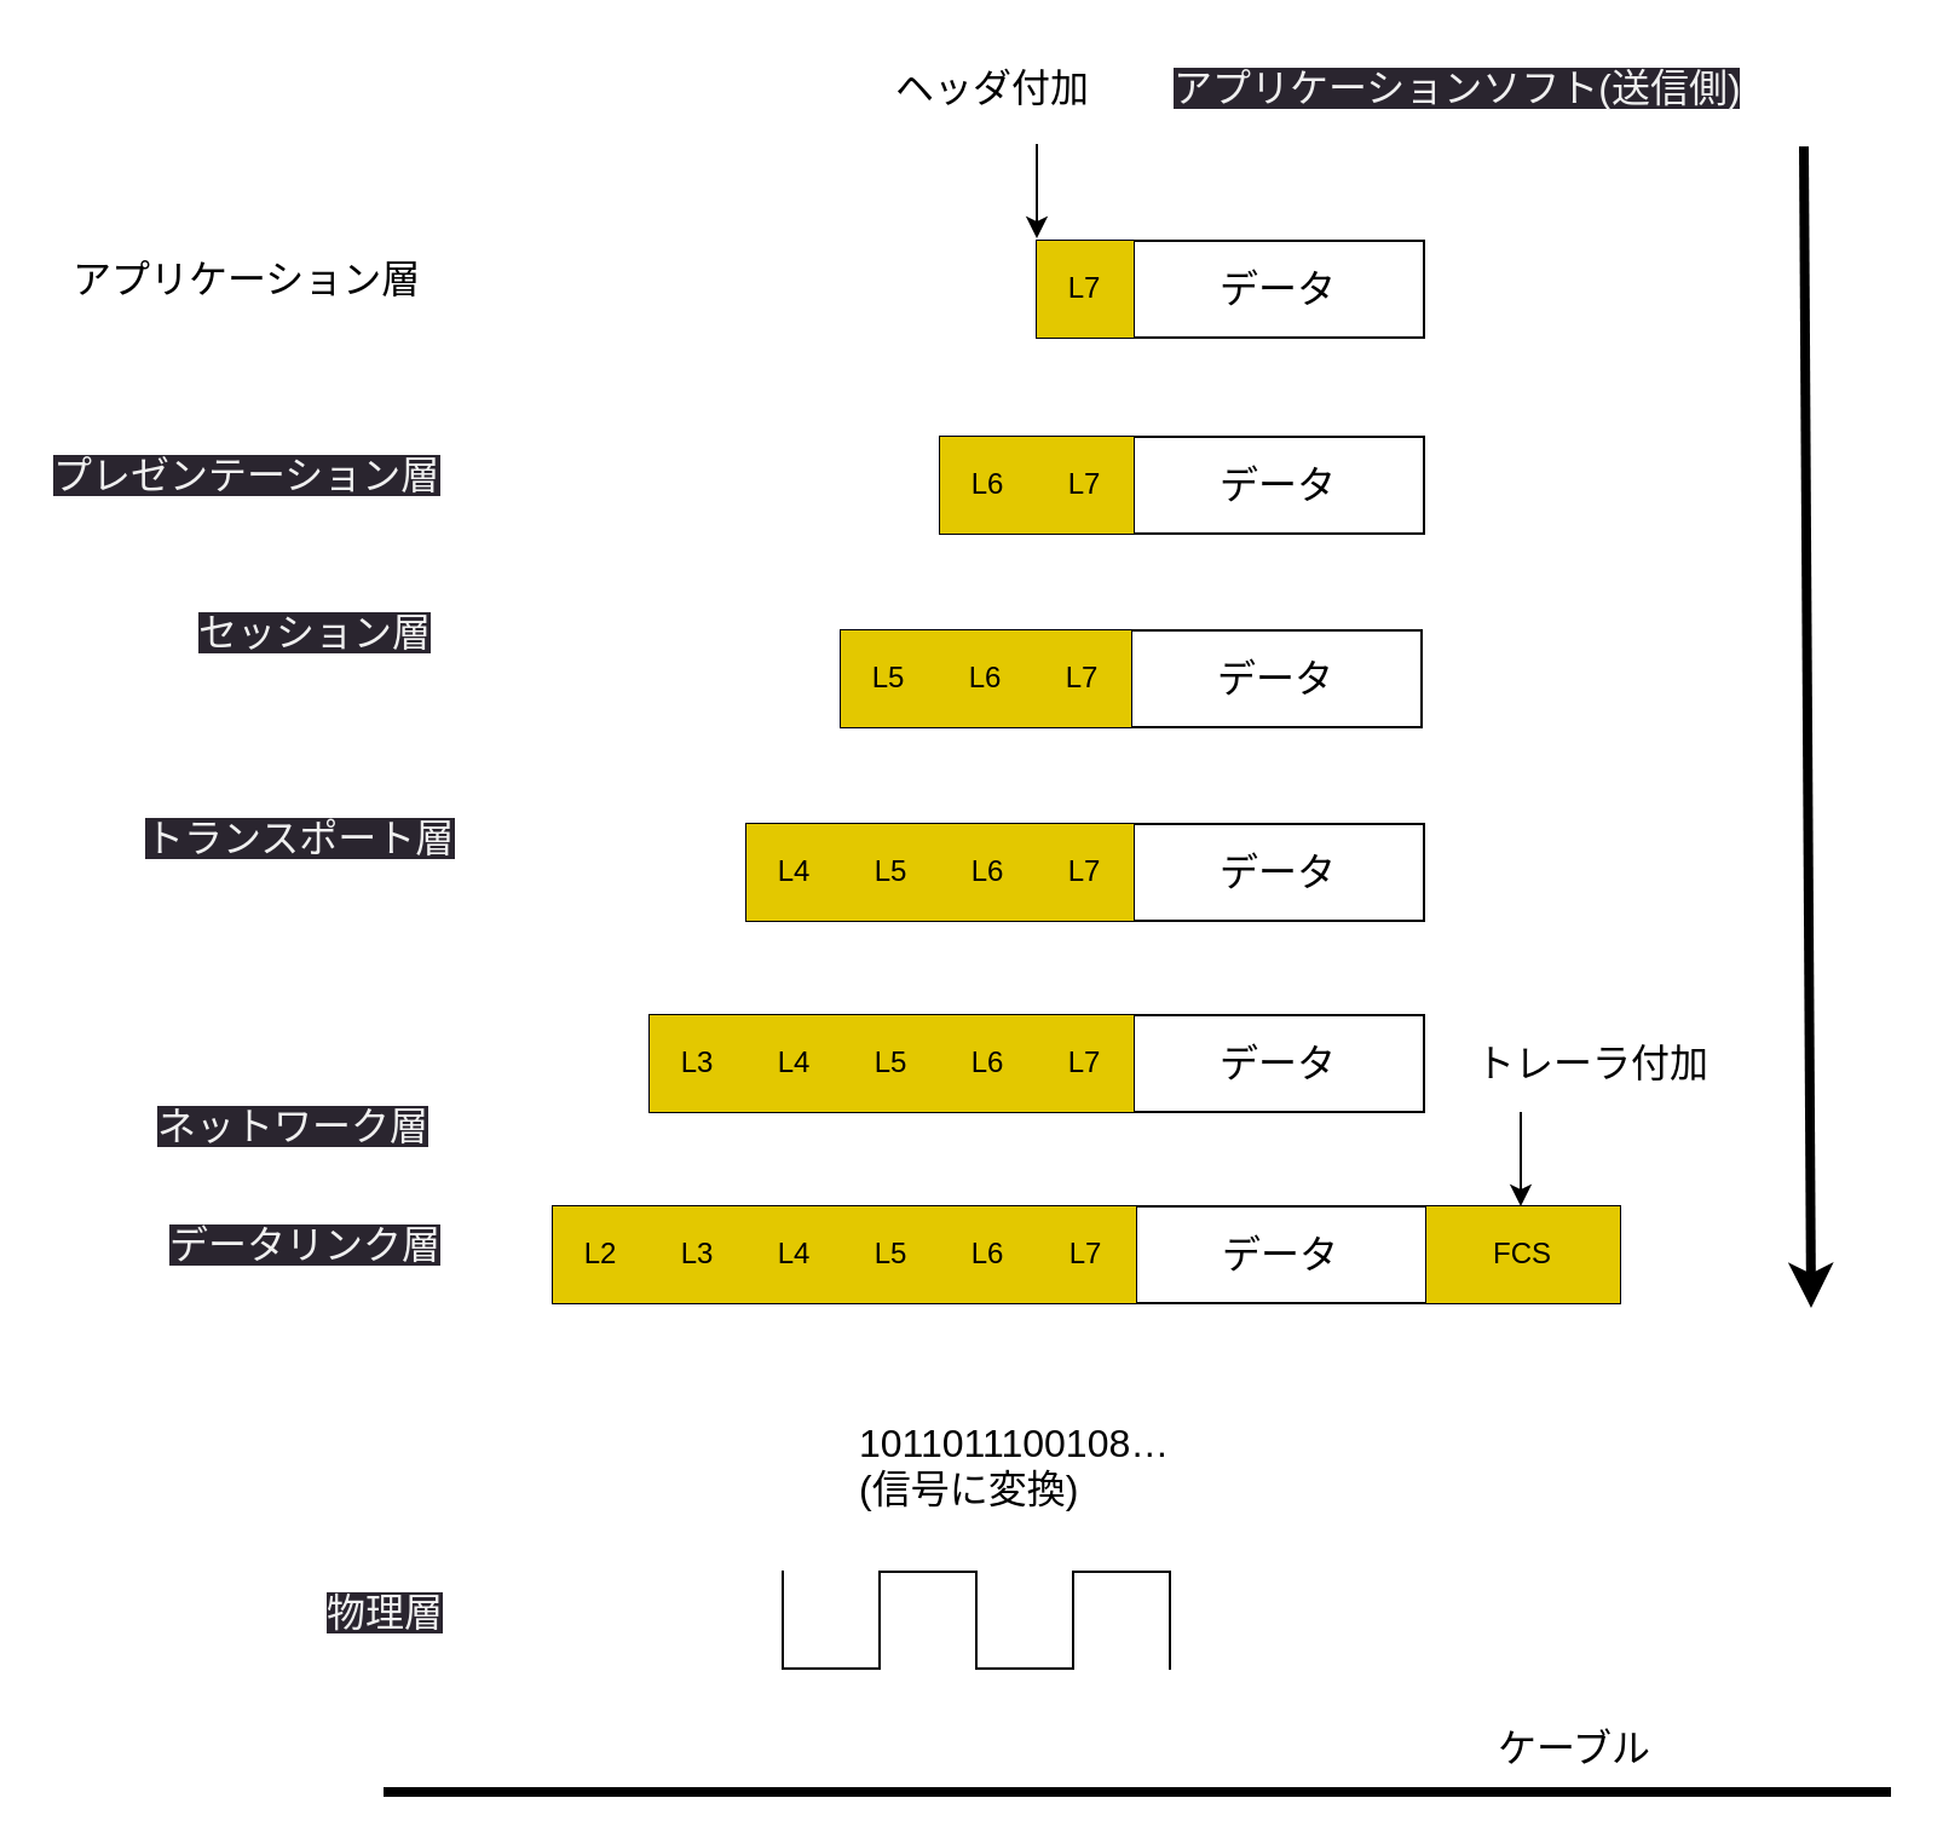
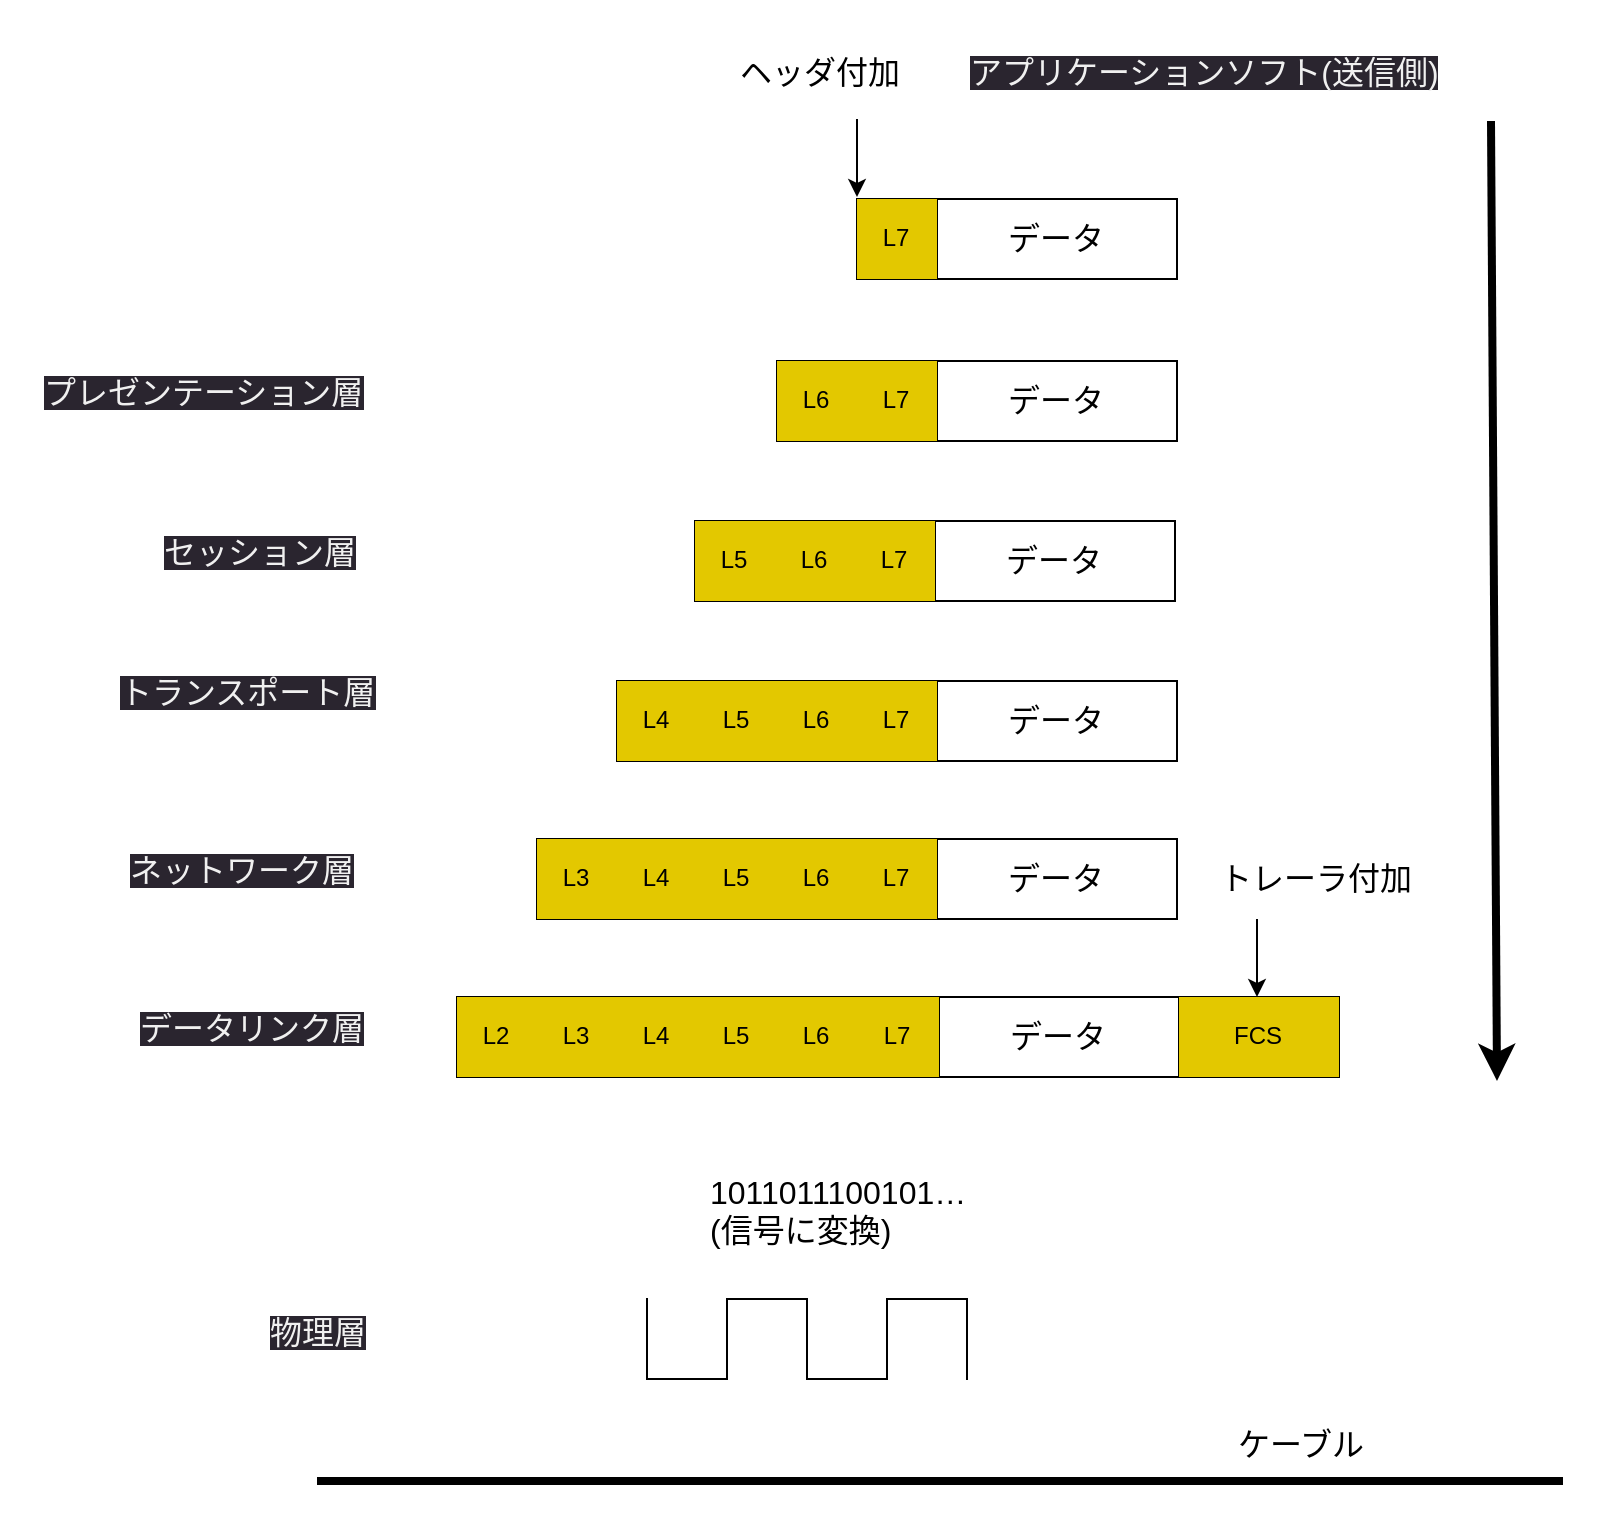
- <mxCell id="42" value="&lt;div style=&quot;text-align: center;&quot;&gt;アプリケーション層&lt;br&gt;&lt;/div&gt;" style="text;whiteSpace=wrap;html=1;fontSize=16;" parent="1" vertex="1"><mxGeometry y="99" width="160" height="40" as="geometry" x="28" /></mxCell>
- <mxCell id="44" value="&lt;span style=&quot;color: rgb(240, 240, 240); font-family: Helvetica; font-size: 16px; font-style: normal; font-variant-ligatures: normal; font-variant-caps: normal; font-weight: 400; letter-spacing: normal; orphans: 2; text-align: center; text-indent: 0px; text-transform: none; widows: 2; word-spacing: 0px; -webkit-text-stroke-width: 0px; background-color: rgb(42, 37, 47); text-decoration-thickness: initial; text-decoration-style: initial; text-decoration-color: initial; float: none; display: inline !important;&quot;&gt;セッション層&lt;/span&gt;" style="text;whiteSpace=wrap;html=1;fontSize=16;" parent="1" vertex="1"><mxGeometry x="80" y="245" width="110" height="40" as="geometry" /></mxCell>
+ <mxCell id="44" value="&lt;span style=&quot;color: rgb(240, 240, 240); font-family: Helvetica; font-size: 16px; font-style: normal; font-variant-ligatures: normal; font-variant-caps: normal; font-weight: 400; letter-spacing: normal; orphans: 2; text-align: center; text-indent: 0px; text-transform: none; widows: 2; word-spacing: 0px; -webkit-text-stroke-width: 0px; background-color: rgb(42, 37, 47); text-decoration-thickness: initial; text-decoration-style: initial; text-decoration-color: initial; float: none; display: inline !important;&quot;&gt;セッション層&lt;/span&gt;" style="text;whiteSpace=wrap;html=1;fontSize=16;" parent="1" vertex="1"><mxGeometry x="80" y="260" width="110" height="40" as="geometry" /></mxCell>
- <mxCell id="46" value="&lt;span style=&quot;color: rgb(240, 240, 240); font-family: Helvetica; font-size: 16px; font-style: normal; font-variant-ligatures: normal; font-variant-caps: normal; font-weight: 400; letter-spacing: normal; orphans: 2; text-align: center; text-indent: 0px; text-transform: none; widows: 2; word-spacing: 0px; -webkit-text-stroke-width: 0px; background-color: rgb(42, 37, 47); text-decoration-thickness: initial; text-decoration-style: initial; text-decoration-color: initial; float: none; display: inline !important;&quot;&gt;ネットワーク層&lt;/span&gt;" style="text;whiteSpace=wrap;html=1;fontSize=16;" parent="1" vertex="1"><mxGeometry x="63" y="449" width="125" height="40" as="geometry" /></mxCell>
+ <mxCell id="46" value="&lt;span style=&quot;color: rgb(240, 240, 240); font-family: Helvetica; font-size: 16px; font-style: normal; font-variant-ligatures: normal; font-variant-caps: normal; font-weight: 400; letter-spacing: normal; orphans: 2; text-align: center; text-indent: 0px; text-transform: none; widows: 2; word-spacing: 0px; -webkit-text-stroke-width: 0px; background-color: rgb(42, 37, 47); text-decoration-thickness: initial; text-decoration-style: initial; text-decoration-color: initial; float: none; display: inline !important;&quot;&gt;ネットワーク層&lt;/span&gt;" style="text;whiteSpace=wrap;html=1;fontSize=16;" parent="1" vertex="1"><mxGeometry x="63" y="419" width="125" height="40" as="geometry" /></mxCell>
- <mxCell id="61" value="1011011100108…&lt;br&gt;(信号に変換)" style="text;whiteSpace=wrap;html=1;fontSize=16;" parent="1" vertex="1"><mxGeometry x="353" y="580" width="155" height="40" as="geometry" /></mxCell>
+ <mxCell id="61" value="1011011100101…&lt;br&gt;(信号に変換)" style="text;whiteSpace=wrap;html=1;fontSize=16;" parent="1" vertex="1"><mxGeometry x="353" y="580" width="155" height="40" as="geometry" /></mxCell>
